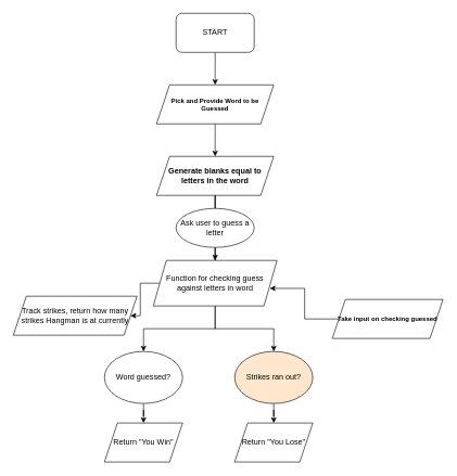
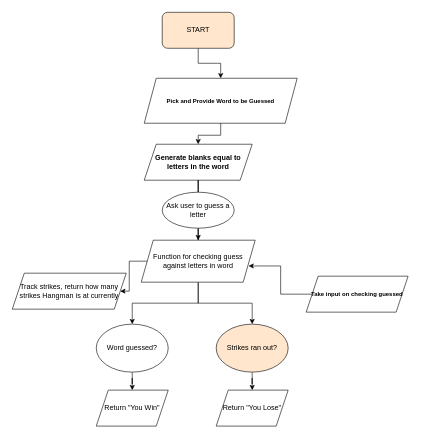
- <mxCell id="18" value="START" style="rounded=1;whiteSpace=wrap;html=1;" vertex="1" parent="1"><mxGeometry x="270" y="20" width="120" height="60" as="geometry" /></mxCell>
+ <mxCell id="18" value="START" style="rounded=1;whiteSpace=wrap;html=1;fillColor=#ffe6cc;" vertex="1" parent="1"><mxGeometry x="270" y="20" width="120" height="60" as="geometry" /></mxCell>
- <mxCell id="3" value="&lt;h5&gt;Pick and Provide Word to be Guessed&lt;/h5&gt;" style="shape=parallelogram;perimeter=parallelogramPerimeter;whiteSpace=wrap;html=1;fixedSize=1;" vertex="1" parent="1"><mxGeometry x="240" y="130" width="180" height="60" as="geometry" /></mxCell>
+ <mxCell id="3" value="&lt;h5&gt;Pick and Provide Word to be Guessed&lt;/h5&gt;" style="shape=parallelogram;perimeter=parallelogramPerimeter;whiteSpace=wrap;html=1;fixedSize=1;" vertex="1" parent="1"><mxGeometry x="240" y="130" width="255" height="75" as="geometry" /></mxCell>
